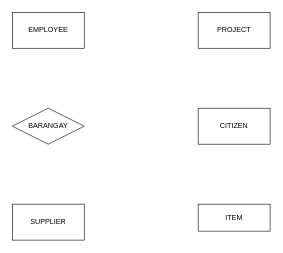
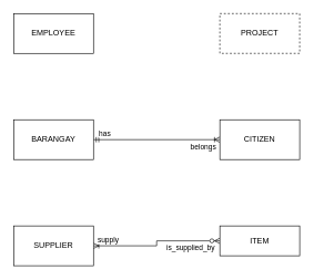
- <mxCell id="2" value="PROJECT" style="rounded=0;whiteSpace=wrap;html=1;" parent="1" vertex="1"><mxGeometry x="330" y="20" width="120" height="60" as="geometry" /></mxCell>
+ <mxCell id="2" value="PROJECT" style="rounded=0;whiteSpace=wrap;html=1;dashed=1;" parent="1" vertex="1"><mxGeometry x="330" y="20" width="120" height="60" as="geometry" /></mxCell>
- <mxCell id="7" value="BARANGAY" style="rhombus;whiteSpace=wrap;html=1;" parent="1" vertex="1"><mxGeometry x="20" y="180" width="120" height="60" as="geometry" /></mxCell>
+ <mxCell id="7" value="BARANGAY" style="rounded=0;whiteSpace=wrap;html=1;" parent="1" vertex="1"><mxGeometry x="20" y="180" width="120" height="60" as="geometry" /></mxCell>
+ <mxCell id="4" style="edgeStyle=orthogonalEdgeStyle;rounded=0;orthogonalLoop=1;jettySize=auto;html=1;startArrow=ERmandOne;startFill=0;endArrow=ERoneToMany;endFill=0;" parent="1" source="7" target="13" edge="1"><mxGeometry relative="1" as="geometry"><mxPoint x="370" y="210" as="targetPoint" /></mxGeometry></mxCell>
+ <mxCell id="5" value="has" style="edgeLabel;html=1;align=center;verticalAlign=middle;resizable=0;points=[];" parent="4" vertex="1" connectable="0"><mxGeometry x="-0.763" y="3" relative="1" as="geometry"><mxPoint x="-7" y="-7" as="offset" /></mxGeometry></mxCell>
+ <mxCell id="6" value="belongs" style="edgeLabel;html=1;align=center;verticalAlign=middle;resizable=0;points=[];" parent="4" vertex="1" connectable="0"><mxGeometry x="0.832" y="1" relative="1" as="geometry"><mxPoint x="-10" y="11" as="offset" /></mxGeometry></mxCell>
+ <mxCell id="8" style="edgeStyle=orthogonalEdgeStyle;rounded=0;orthogonalLoop=1;jettySize=auto;html=1;endArrow=ERzeroToMany;endFill=0;startArrow=ERoneToMany;startFill=0;" parent="1" source="11" target="12" edge="1"><mxGeometry relative="1" as="geometry"><mxPoint x="360" y="370" as="targetPoint" /></mxGeometry></mxCell>
+ <mxCell id="9" value="supply" style="edgeLabel;html=1;align=center;verticalAlign=middle;resizable=0;points=[];" parent="8" vertex="1" connectable="0"><mxGeometry x="-0.692" y="1" relative="1" as="geometry"><mxPoint x="-9" y="-9" as="offset" /></mxGeometry></mxCell>
+ <mxCell id="10" value="is_supplied_by" style="edgeLabel;html=1;align=center;verticalAlign=middle;resizable=0;points=[];" parent="8" vertex="1" connectable="0"><mxGeometry x="0.65" y="2" relative="1" as="geometry"><mxPoint x="-10" y="12" as="offset" /></mxGeometry></mxCell>
